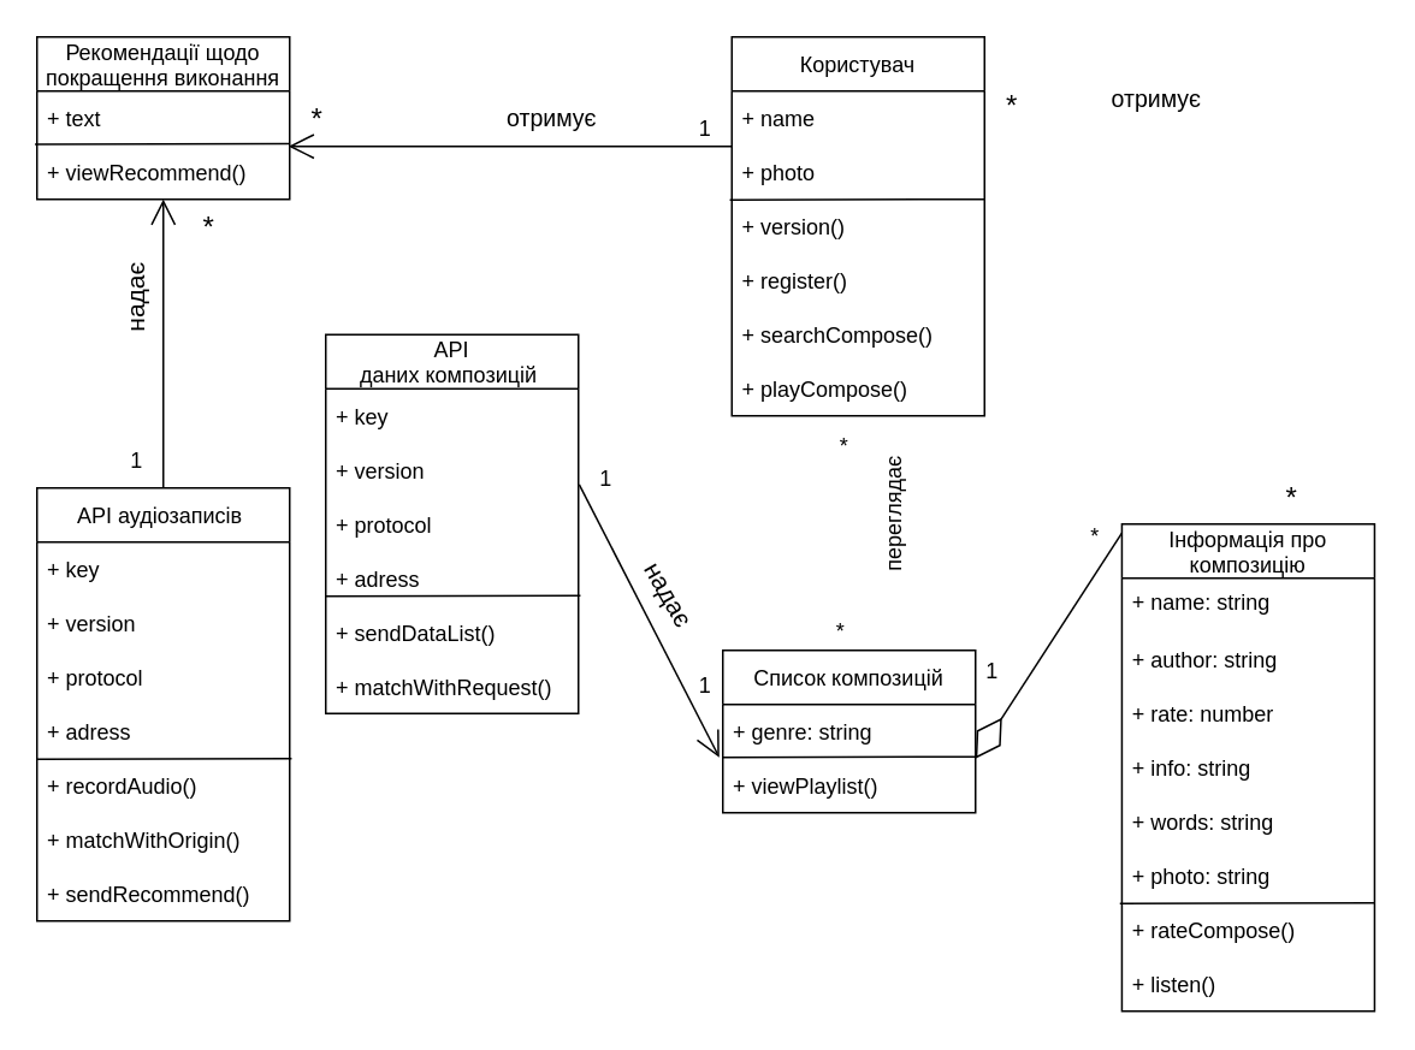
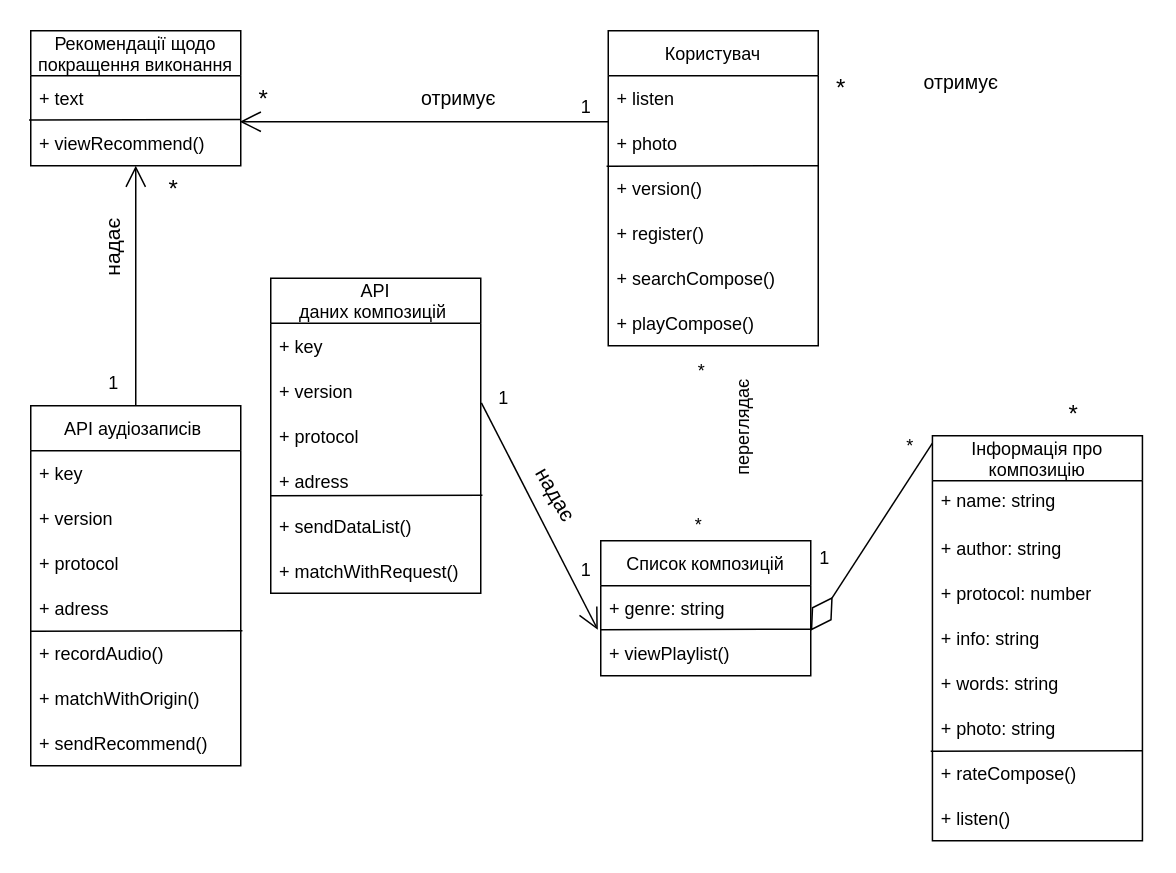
- <mxCell id="3" value="+ name" style="text;strokeColor=none;fillColor=none;align=left;verticalAlign=middle;spacingLeft=4;spacingRight=4;overflow=hidden;points=[[0,0.5],[1,0.5]];portConstraint=eastwest;rotatable=0;" parent="2" vertex="1"><mxGeometry y="30" width="140" height="30" as="geometry" /></mxCell>
+ <mxCell id="3" value="+ listen" style="text;strokeColor=none;fillColor=none;align=left;verticalAlign=middle;spacingLeft=4;spacingRight=4;overflow=hidden;points=[[0,0.5],[1,0.5]];portConstraint=eastwest;rotatable=0;" parent="2" vertex="1"><mxGeometry y="30" width="140" height="30" as="geometry" /></mxCell>
- <mxCell id="21" value="+ rate: number" style="text;strokeColor=none;fillColor=none;align=left;verticalAlign=middle;spacingLeft=4;spacingRight=4;overflow=hidden;points=[[0,0.5],[1,0.5]];portConstraint=eastwest;rotatable=0;" parent="18" vertex="1"><mxGeometry y="90" width="140" height="30" as="geometry" /></mxCell>
+ <mxCell id="21" value="+ protocol: number" style="text;strokeColor=none;fillColor=none;align=left;verticalAlign=middle;spacingLeft=4;spacingRight=4;overflow=hidden;points=[[0,0.5],[1,0.5]];portConstraint=eastwest;rotatable=0;" parent="18" vertex="1"><mxGeometry y="90" width="140" height="30" as="geometry" /></mxCell>
